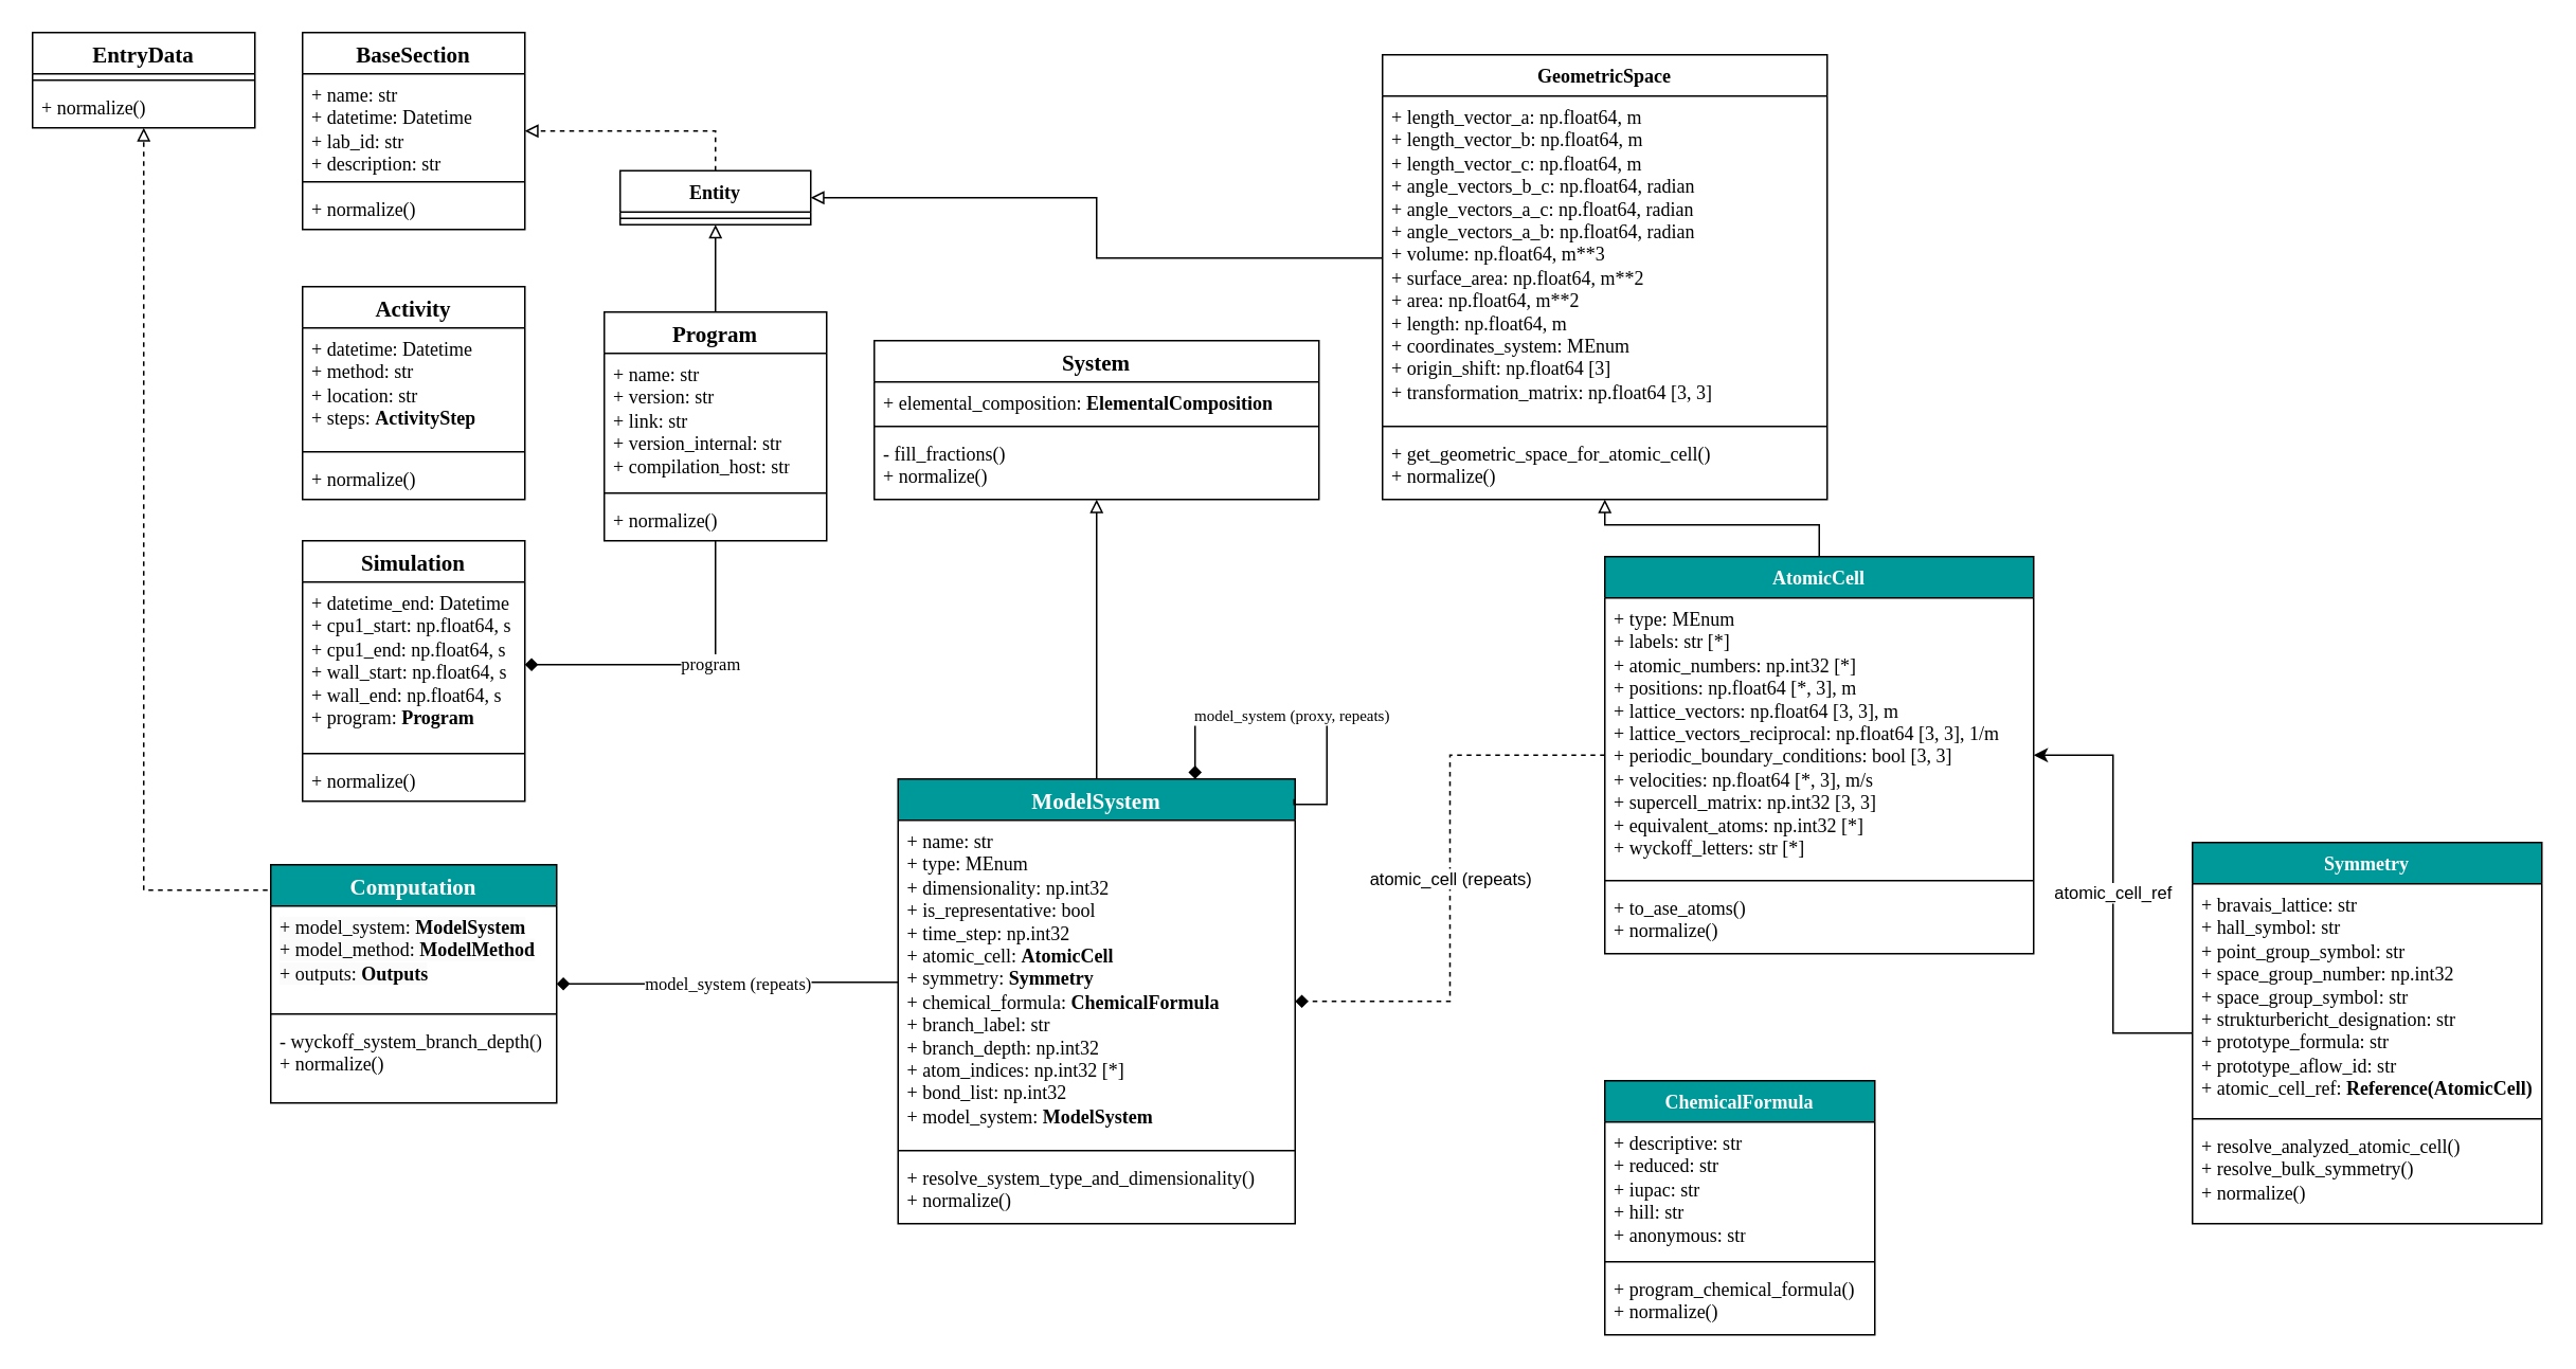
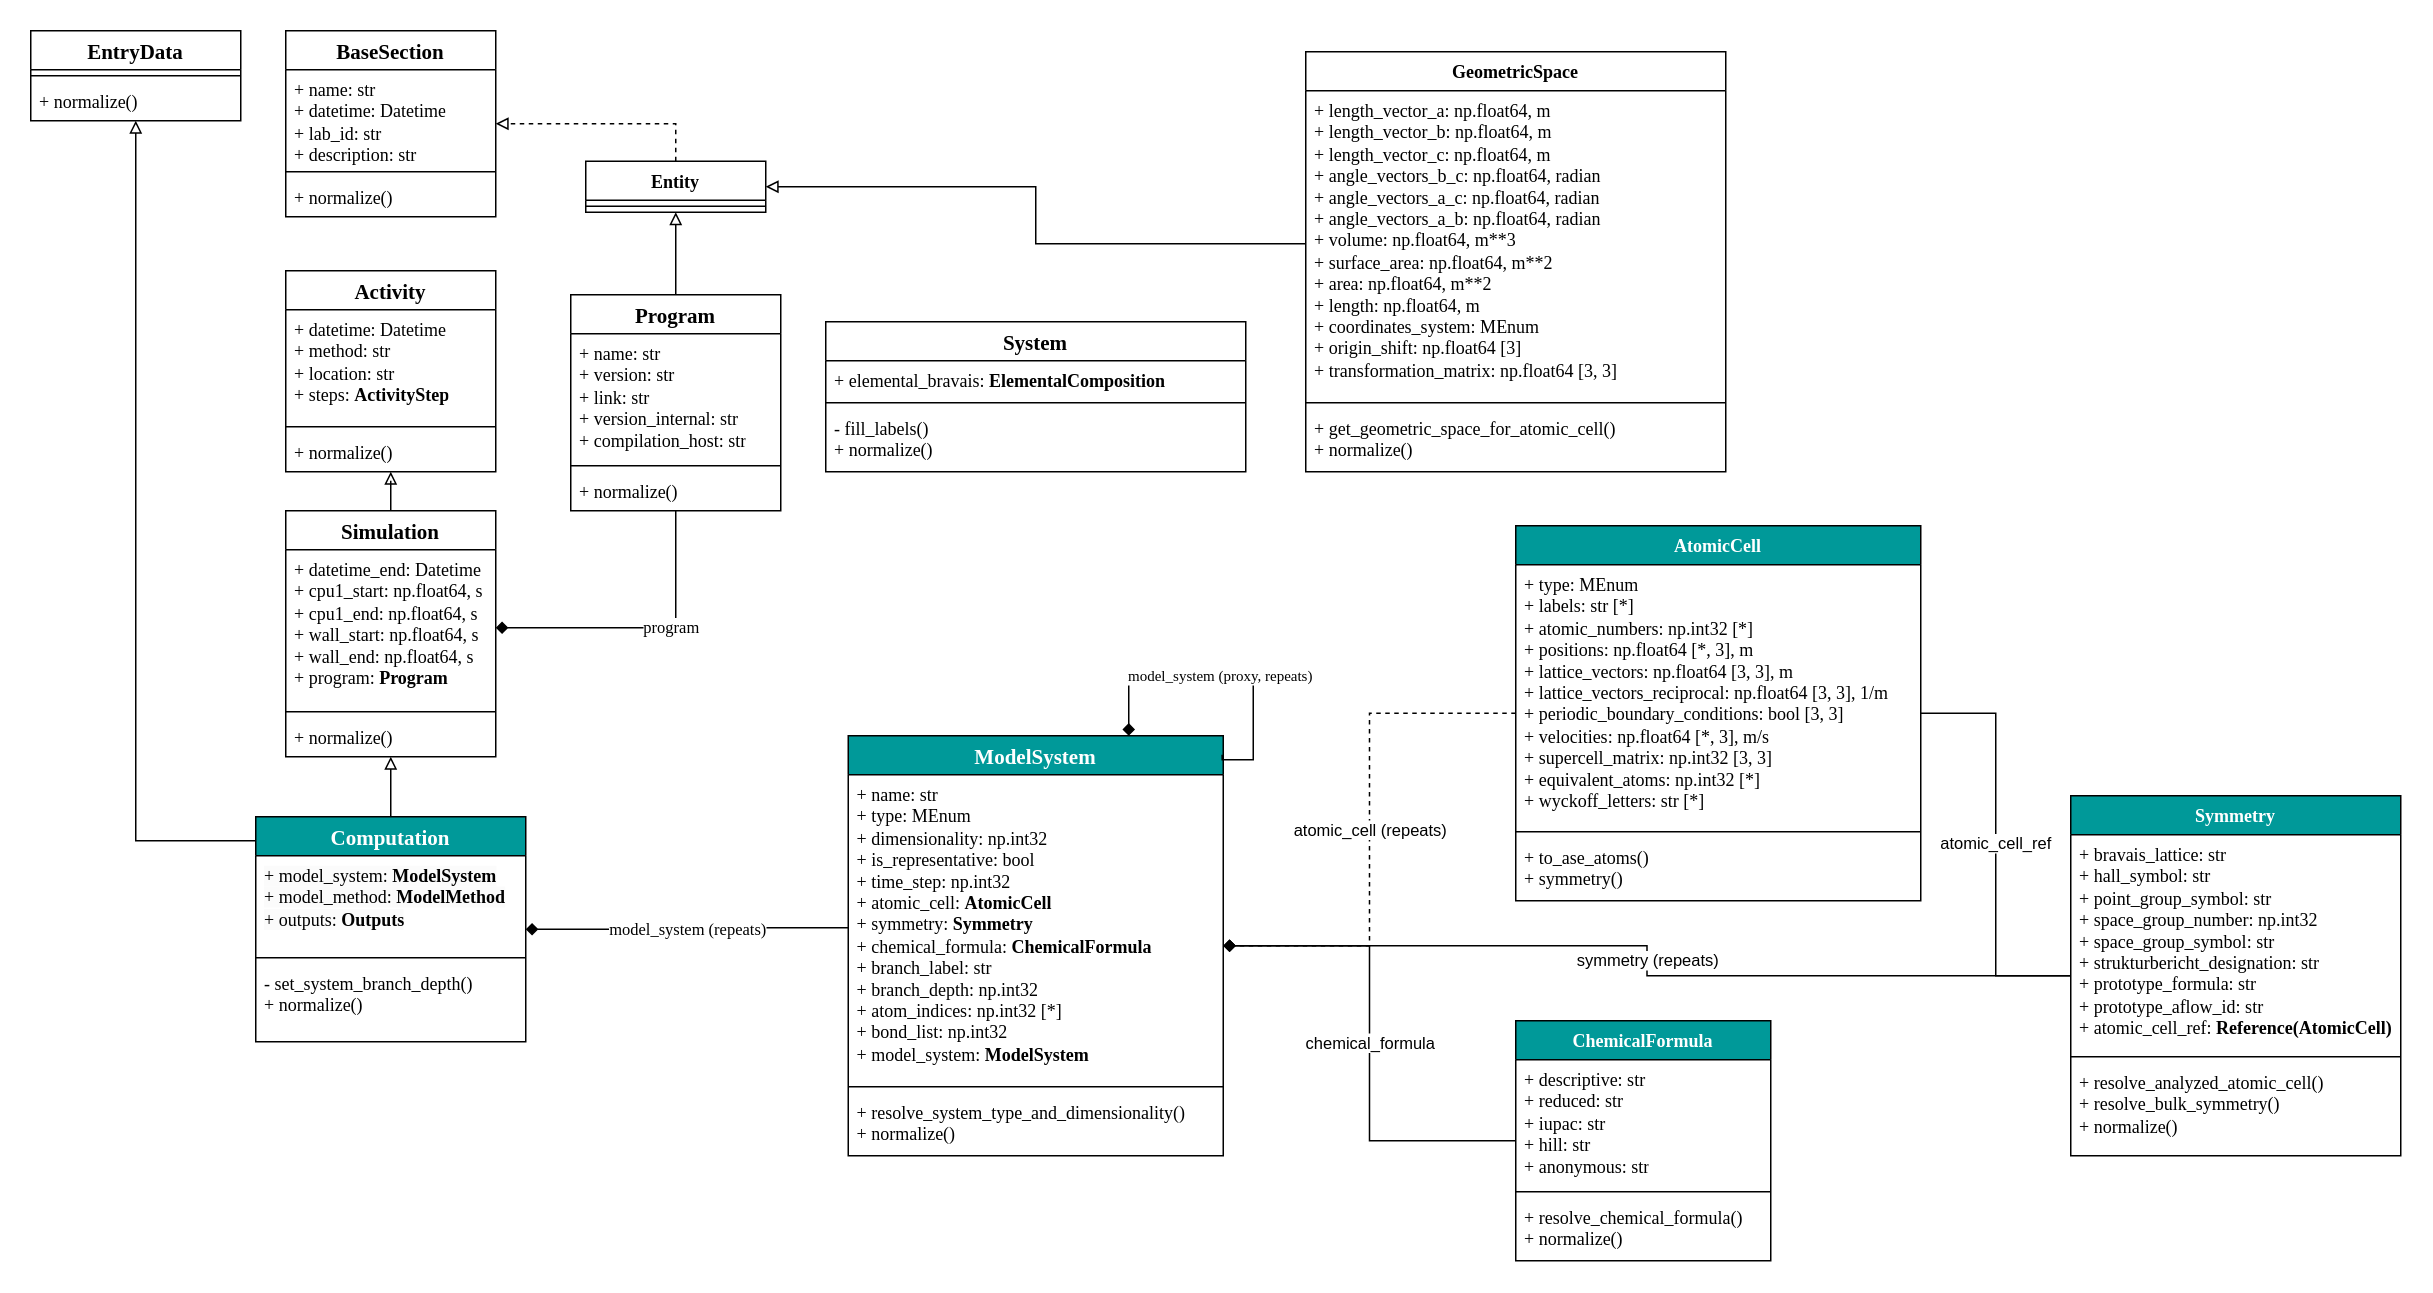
- <mxCell id="29" value="+ elemental_composition: &lt;b&gt;ElementalComposition&lt;/b&gt;" style="text;strokeColor=none;fillColor=none;align=left;verticalAlign=top;spacingLeft=4;spacingRight=4;overflow=hidden;rotatable=0;points=[[0,0.5],[1,0.5]];portConstraint=eastwest;whiteSpace=wrap;html=1;fontFamily=Titillium Web;" parent="28" vertex="1"><mxGeometry y="26" width="280" height="24" as="geometry" /></mxCell>
+ <mxCell id="29" value="+ elemental_bravais: &lt;b&gt;ElementalComposition&lt;/b&gt;" style="text;strokeColor=none;fillColor=none;align=left;verticalAlign=top;spacingLeft=4;spacingRight=4;overflow=hidden;rotatable=0;points=[[0,0.5],[1,0.5]];portConstraint=eastwest;whiteSpace=wrap;html=1;fontFamily=Titillium Web;" parent="28" vertex="1"><mxGeometry y="26" width="280" height="24" as="geometry" /></mxCell>
- <mxCell id="31" value="&lt;div&gt;- fill_fractions()&lt;/div&gt;&lt;div&gt;+ normalize()&lt;br&gt;&lt;/div&gt;" style="text;strokeColor=none;fillColor=none;align=left;verticalAlign=top;spacingLeft=4;spacingRight=4;overflow=hidden;rotatable=0;points=[[0,0.5],[1,0.5]];portConstraint=eastwest;whiteSpace=wrap;html=1;fontFamily=Titillium Web;" parent="28" vertex="1"><mxGeometry y="58" width="280" height="42" as="geometry" /></mxCell>
+ <mxCell id="31" value="&lt;div&gt;- fill_labels()&lt;/div&gt;&lt;div&gt;+ normalize()&lt;br&gt;&lt;/div&gt;" style="text;strokeColor=none;fillColor=none;align=left;verticalAlign=top;spacingLeft=4;spacingRight=4;overflow=hidden;rotatable=0;points=[[0,0.5],[1,0.5]];portConstraint=eastwest;whiteSpace=wrap;html=1;fontFamily=Titillium Web;" parent="28" vertex="1"><mxGeometry y="58" width="280" height="42" as="geometry" /></mxCell>
+ <mxCell id="6" style="edgeStyle=orthogonalEdgeStyle;rounded=0;orthogonalLoop=1;jettySize=auto;html=1;entryX=0.5;entryY=1;entryDx=0;entryDy=0;endArrow=block;endFill=0;fontFamily=Titillium Web;" parent="1" source="47" target="2" edge="1"><mxGeometry relative="1" as="geometry"><mxPoint x="260" y="370" as="sourcePoint" /></mxGeometry></mxCell>
- <mxCell id="32" style="edgeStyle=orthogonalEdgeStyle;rounded=0;orthogonalLoop=1;jettySize=auto;html=1;endArrow=block;endFill=0;fontFamily=Titillium Web;" parent="1" source="34" target="42" edge="1"><mxGeometry relative="1" as="geometry"><mxPoint x="1120" y="166.029" as="targetPoint" /></mxGeometry></mxCell>
- <mxCell id="17" style="edgeStyle=orthogonalEdgeStyle;rounded=0;orthogonalLoop=1;jettySize=auto;html=1;exitX=0;exitY=0;exitDx=0;exitDy=0;endArrow=block;endFill=0;dashed=1;" parent="1" source="18" target="38" edge="1"><mxGeometry relative="1" as="geometry"><Array as="points"><mxPoint x="90" y="560" /></Array></mxGeometry></mxCell>
+ <mxCell id="17" style="edgeStyle=orthogonalEdgeStyle;rounded=0;orthogonalLoop=1;jettySize=auto;html=1;exitX=0;exitY=0;exitDx=0;exitDy=0;endArrow=block;endFill=0;" parent="1" source="18" target="38" edge="1"><mxGeometry relative="1" as="geometry"><Array as="points"><mxPoint x="90" y="560" /></Array></mxGeometry></mxCell>
- <mxCell id="22" style="edgeStyle=orthogonalEdgeStyle;rounded=0;orthogonalLoop=1;jettySize=auto;html=1;endArrow=block;endFill=0;fontFamily=Titillium Web;" parent="1" source="23" target="28" edge="1"><mxGeometry relative="1" as="geometry" /></mxCell>
- <mxCell id="60" value="atomic_cell_ref" style="edgeStyle=orthogonalEdgeStyle;rounded=0;orthogonalLoop=1;jettySize=auto;html=1;" edge="1" parent="1" source="61" target="34"><mxGeometry relative="1" as="geometry" /></mxCell>
+ <mxCell id="60" value="atomic_cell_ref" style="edgeStyle=orthogonalEdgeStyle;rounded=0;orthogonalLoop=1;jettySize=auto;html=1;endArrow=none;" edge="1" parent="1" source="61" target="34"><mxGeometry relative="1" as="geometry" /></mxCell>
+ <mxCell id="16" style="edgeStyle=orthogonalEdgeStyle;rounded=0;orthogonalLoop=1;jettySize=auto;html=1;exitX=0.5;exitY=0;exitDx=0;exitDy=0;endArrow=block;endFill=0;fontFamily=Titillium Web;" parent="1" source="18" target="47" edge="1"><mxGeometry relative="1" as="geometry"><mxPoint x="260" y="498" as="targetPoint" /></mxGeometry></mxCell>
- <mxCell id="37" value="+ to_ase_atoms()&lt;br&gt;+ normalize()" style="text;strokeColor=none;fillColor=none;align=left;verticalAlign=top;spacingLeft=4;spacingRight=4;overflow=hidden;rotatable=0;points=[[0,0.5],[1,0.5]];portConstraint=eastwest;whiteSpace=wrap;html=1;fontFamily=Titillium Web;" parent="34" vertex="1"><mxGeometry y="208" width="270" height="42" as="geometry" /></mxCell>
+ <mxCell id="37" value="+ to_ase_atoms()&lt;br&gt;+ symmetry()" style="text;strokeColor=none;fillColor=none;align=left;verticalAlign=top;spacingLeft=4;spacingRight=4;overflow=hidden;rotatable=0;points=[[0,0.5],[1,0.5]];portConstraint=eastwest;whiteSpace=wrap;html=1;fontFamily=Titillium Web;" parent="34" vertex="1"><mxGeometry y="208" width="270" height="42" as="geometry" /></mxCell>
+ <mxCell id="65" value="symmetry (repeats)" style="edgeStyle=orthogonalEdgeStyle;rounded=0;orthogonalLoop=1;jettySize=auto;html=1;endArrow=diamond;endFill=1;" edge="1" parent="1" source="61" target="23"><mxGeometry relative="1" as="geometry" /></mxCell>
- <mxCell id="21" value="&lt;div&gt;- wyckoff_system_branch_depth()&lt;br&gt;&lt;/div&gt;&lt;div&gt;+ normalize()&lt;/div&gt;" style="text;strokeColor=none;fillColor=none;align=left;verticalAlign=top;spacingLeft=4;spacingRight=4;overflow=hidden;rotatable=0;points=[[0,0.5],[1,0.5]];portConstraint=eastwest;whiteSpace=wrap;html=1;fontFamily=Titillium Web;" parent="18" vertex="1"><mxGeometry y="98" width="180" height="52" as="geometry" /></mxCell>
+ <mxCell id="21" value="&lt;div&gt;- set_system_branch_depth()&lt;br&gt;&lt;/div&gt;&lt;div&gt;+ normalize()&lt;/div&gt;" style="text;strokeColor=none;fillColor=none;align=left;verticalAlign=top;spacingLeft=4;spacingRight=4;overflow=hidden;rotatable=0;points=[[0,0.5],[1,0.5]];portConstraint=eastwest;whiteSpace=wrap;html=1;fontFamily=Titillium Web;" parent="18" vertex="1"><mxGeometry y="98" width="180" height="52" as="geometry" /></mxCell>
+ <mxCell id="55" value="chemical_formula" style="edgeStyle=orthogonalEdgeStyle;rounded=0;orthogonalLoop=1;jettySize=auto;html=1;endArrow=diamond;endFill=1;" edge="1" parent="1" source="56" target="23"><mxGeometry relative="1" as="geometry" /></mxCell>
- <mxCell id="59" value="+ program_chemical_formula()&lt;br&gt;+ normalize()" style="text;strokeColor=none;fillColor=none;align=left;verticalAlign=top;spacingLeft=4;spacingRight=4;overflow=hidden;rotatable=0;points=[[0,0.5],[1,0.5]];portConstraint=eastwest;whiteSpace=wrap;html=1;fontFamily=Titillium Web;" vertex="1" parent="56"><mxGeometry y="118" width="170" height="42" as="geometry" /></mxCell>
+ <mxCell id="59" value="+ resolve_chemical_formula()&lt;br&gt;+ normalize()" style="text;strokeColor=none;fillColor=none;align=left;verticalAlign=top;spacingLeft=4;spacingRight=4;overflow=hidden;rotatable=0;points=[[0,0.5],[1,0.5]];portConstraint=eastwest;whiteSpace=wrap;html=1;fontFamily=Titillium Web;" vertex="1" parent="56"><mxGeometry y="118" width="170" height="42" as="geometry" /></mxCell>
